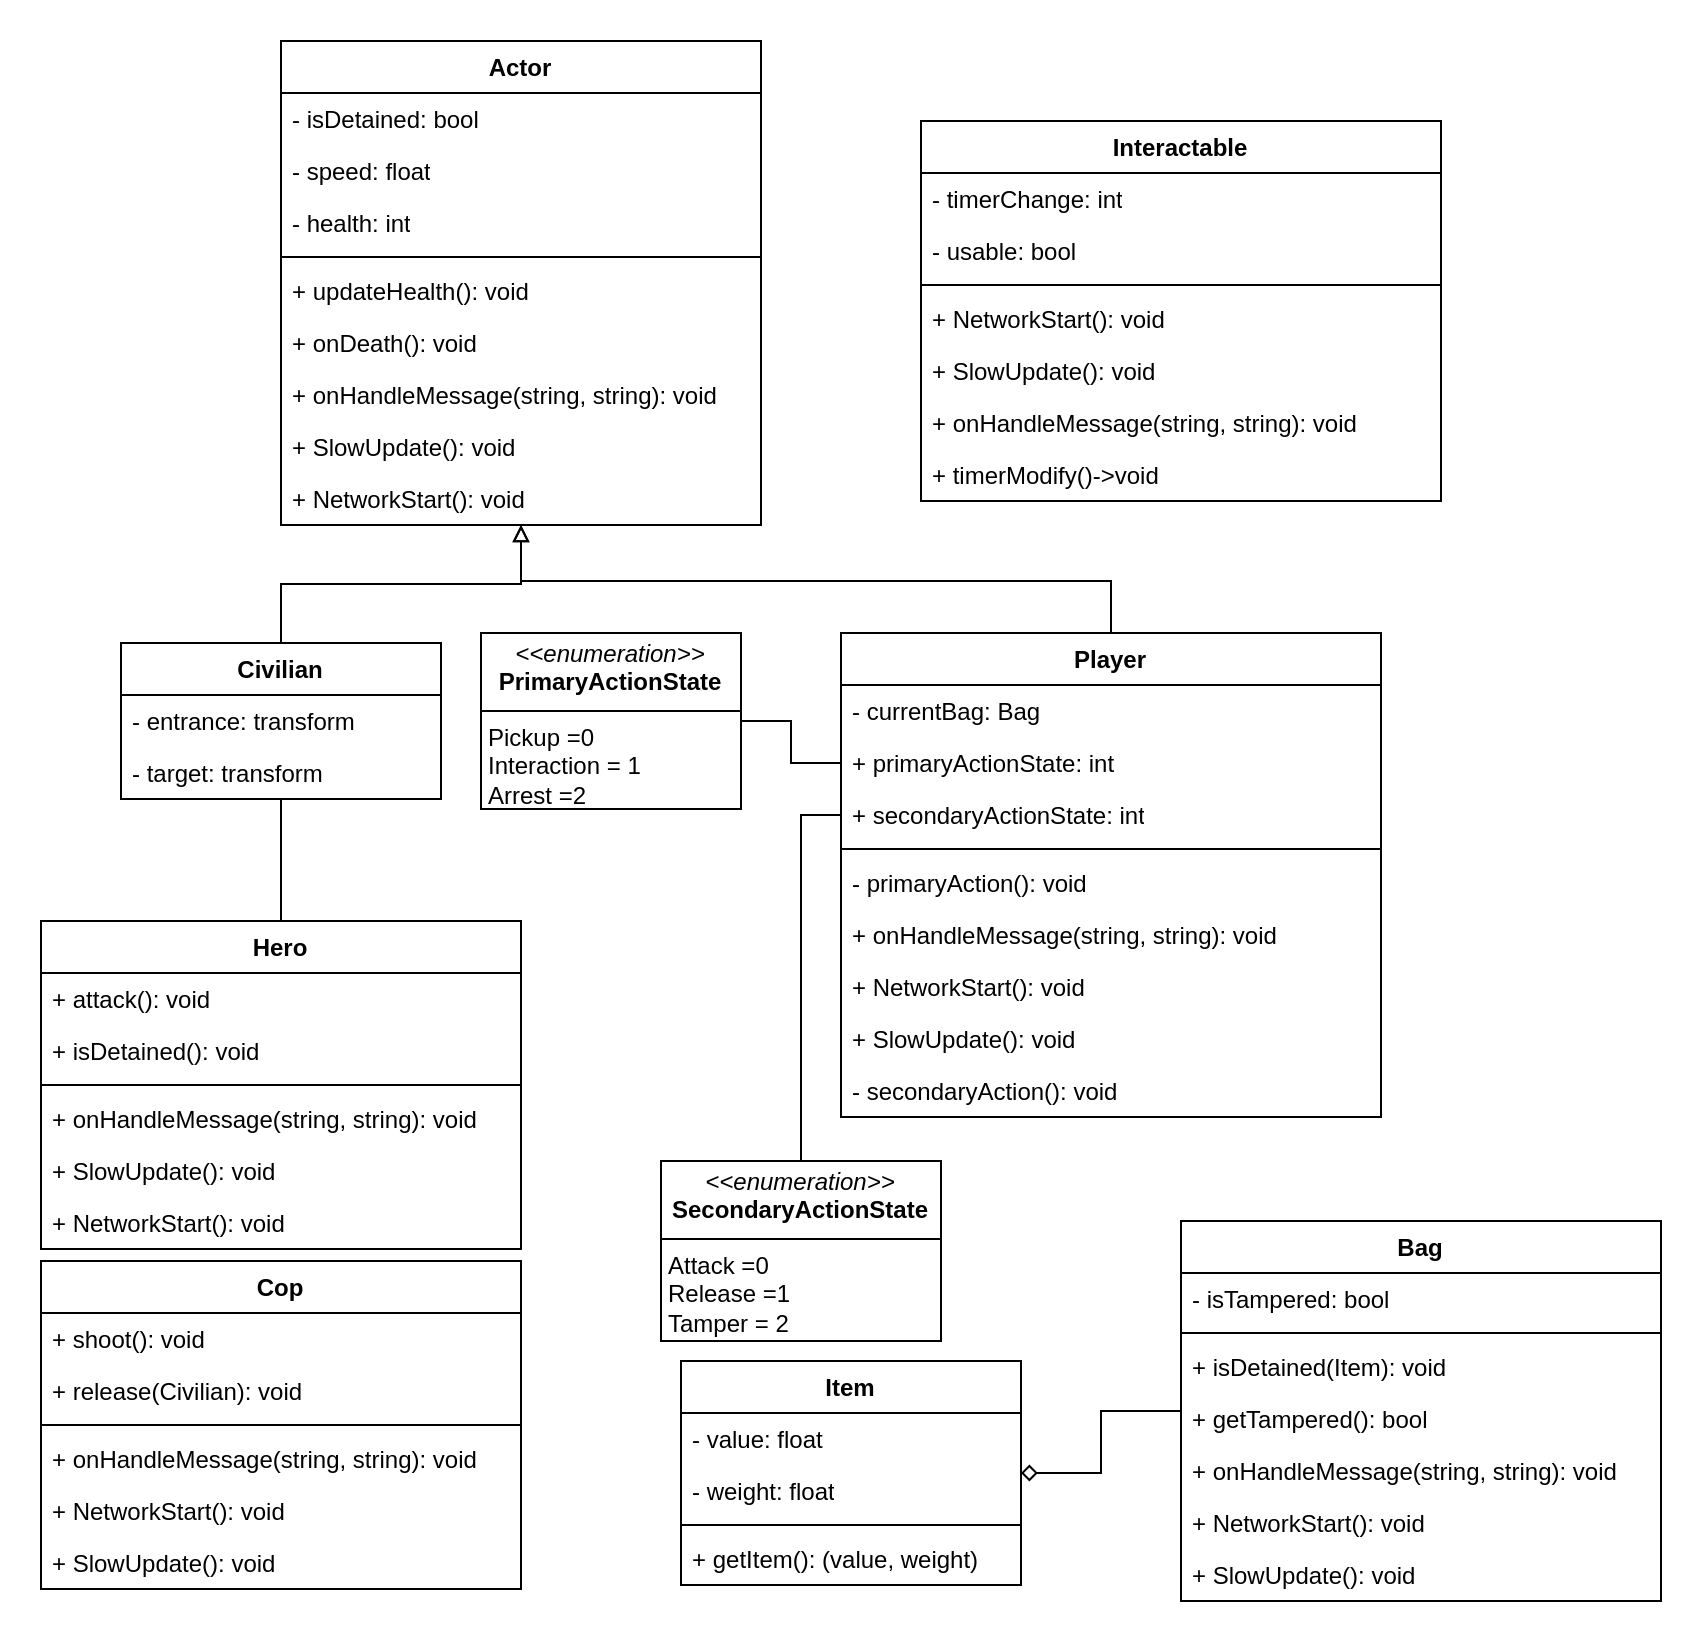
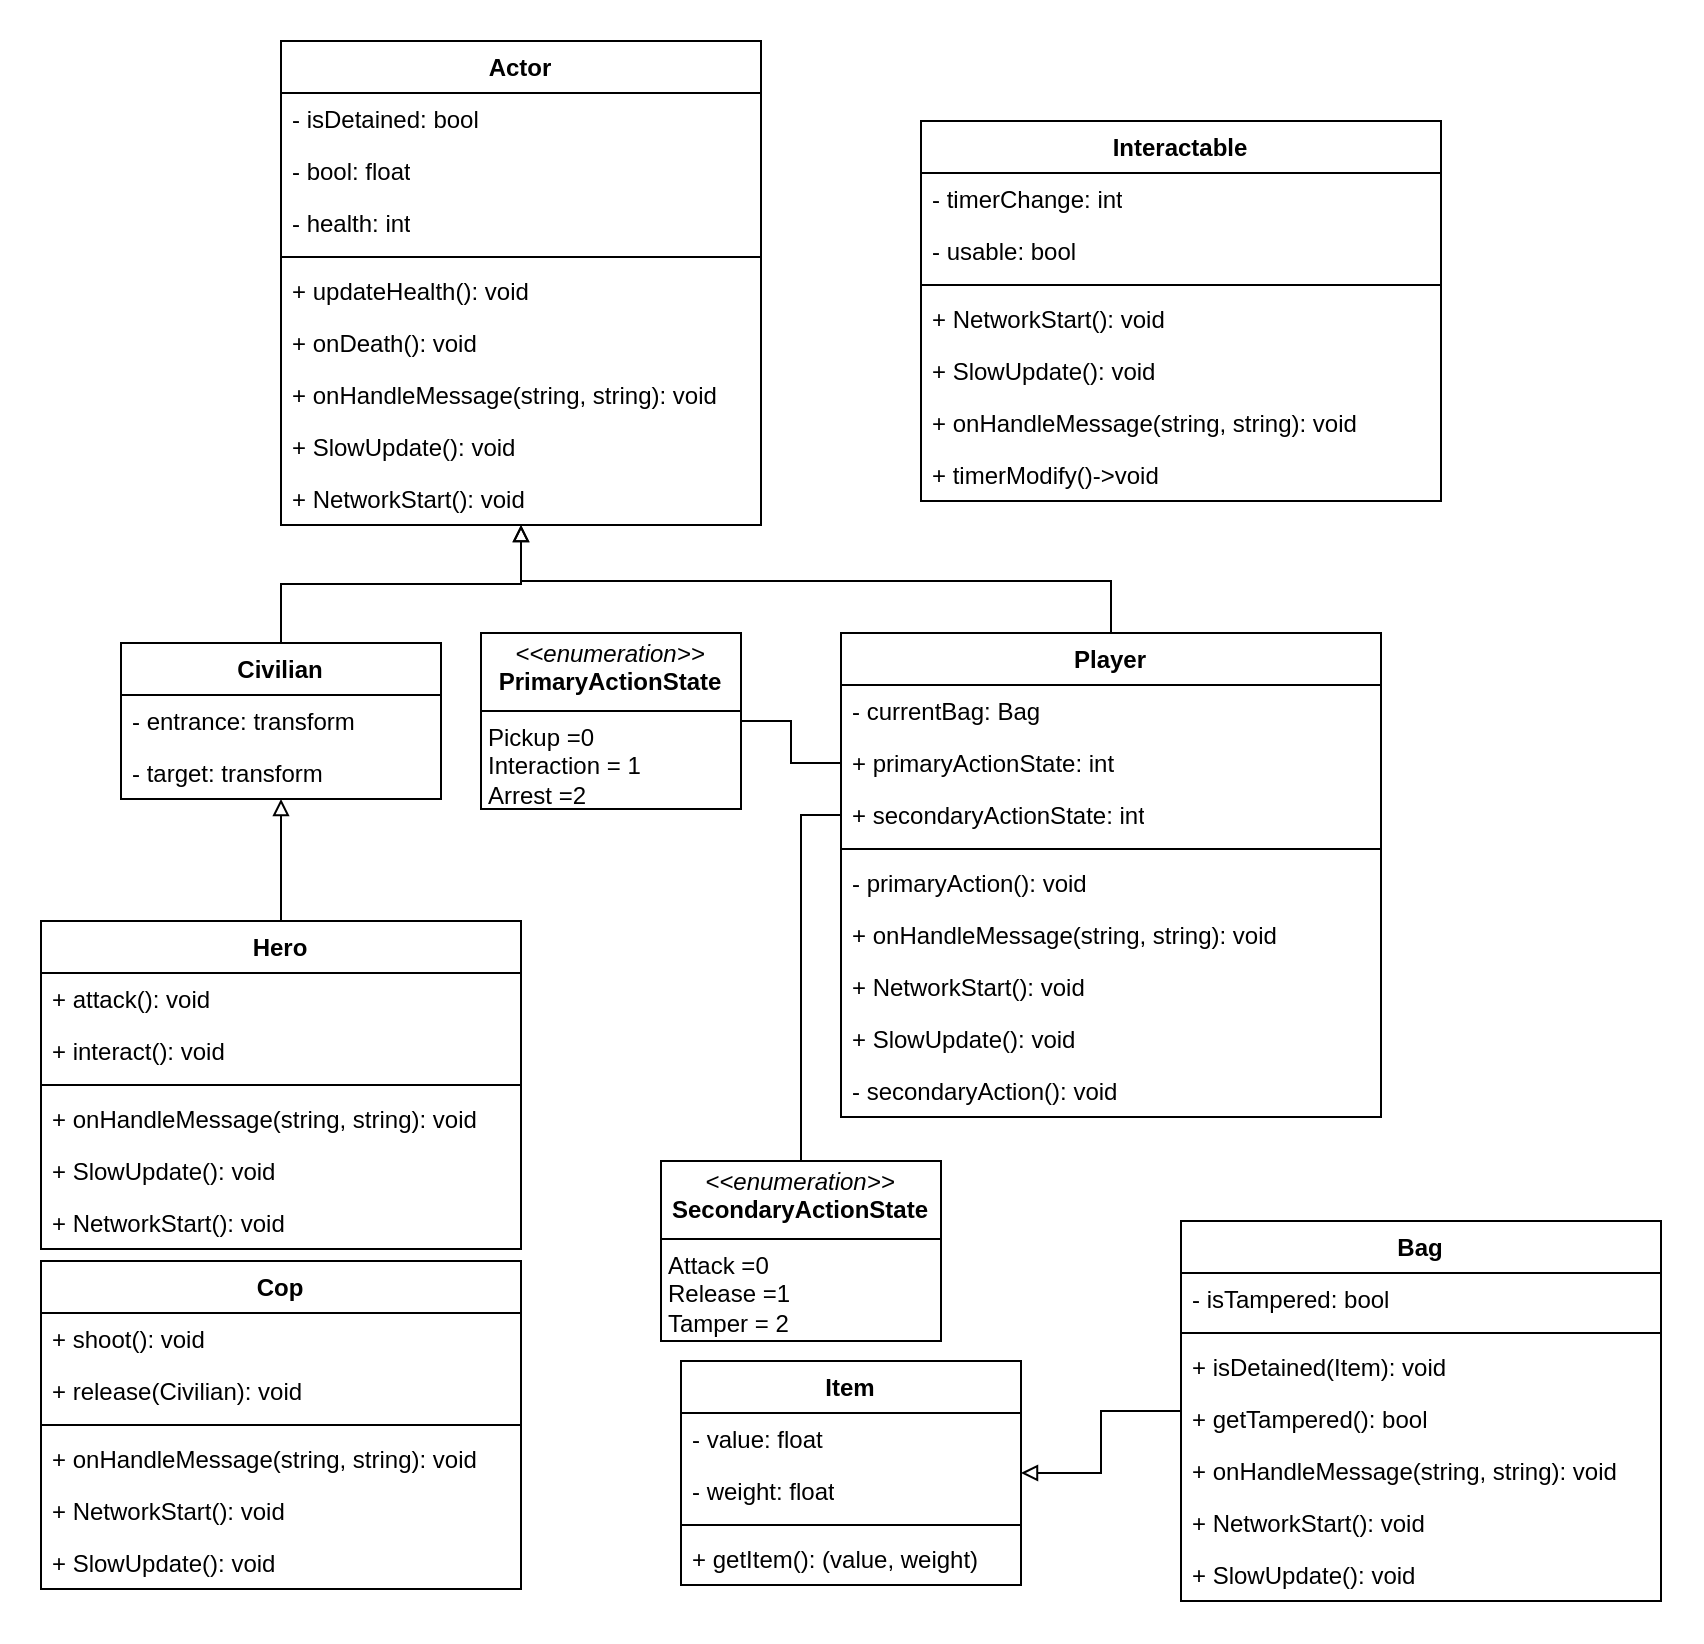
- <mxCell id="26" value="- speed: float" style="text;strokeColor=none;fillColor=none;align=left;verticalAlign=top;spacingLeft=4;spacingRight=4;overflow=hidden;rotatable=0;points=[[0,0.5],[1,0.5]];portConstraint=eastwest;whiteSpace=wrap;html=1;" parent="24" vertex="1"><mxGeometry y="52" width="240" height="26" as="geometry" /></mxCell>
+ <mxCell id="26" value="- bool: float" style="text;strokeColor=none;fillColor=none;align=left;verticalAlign=top;spacingLeft=4;spacingRight=4;overflow=hidden;rotatable=0;points=[[0,0.5],[1,0.5]];portConstraint=eastwest;whiteSpace=wrap;html=1;" parent="24" vertex="1"><mxGeometry y="52" width="240" height="26" as="geometry" /></mxCell>
- <mxCell id="38" style="edgeStyle=orthogonalEdgeStyle;rounded=0;orthogonalLoop=1;jettySize=auto;html=1;endArrow=none;endFill=0;" parent="1" source="39" target="35" edge="1"><mxGeometry relative="1" as="geometry" /></mxCell>
+ <mxCell id="38" style="edgeStyle=orthogonalEdgeStyle;rounded=0;orthogonalLoop=1;jettySize=auto;html=1;endArrow=block;endFill=0;" parent="1" source="39" target="35" edge="1"><mxGeometry relative="1" as="geometry" /></mxCell>
- <mxCell id="41" value="+ isDetained(): void" style="text;strokeColor=none;fillColor=none;align=left;verticalAlign=top;spacingLeft=4;spacingRight=4;overflow=hidden;rotatable=0;points=[[0,0.5],[1,0.5]];portConstraint=eastwest;whiteSpace=wrap;html=1;" parent="39" vertex="1"><mxGeometry y="52" width="240" height="26" as="geometry" /></mxCell>
+ <mxCell id="41" value="+ interact(): void" style="text;strokeColor=none;fillColor=none;align=left;verticalAlign=top;spacingLeft=4;spacingRight=4;overflow=hidden;rotatable=0;points=[[0,0.5],[1,0.5]];portConstraint=eastwest;whiteSpace=wrap;html=1;" parent="39" vertex="1"><mxGeometry y="52" width="240" height="26" as="geometry" /></mxCell>
- <mxCell id="7" style="edgeStyle=orthogonalEdgeStyle;rounded=0;orthogonalLoop=1;jettySize=auto;html=1;endArrow=diamond;endFill=0;" parent="1" source="8" target="2" edge="1"><mxGeometry relative="1" as="geometry" /></mxCell>
+ <mxCell id="7" style="edgeStyle=orthogonalEdgeStyle;rounded=0;orthogonalLoop=1;jettySize=auto;html=1;endArrow=block;endFill=0;" parent="1" source="8" target="2" edge="1"><mxGeometry relative="1" as="geometry" /></mxCell>
